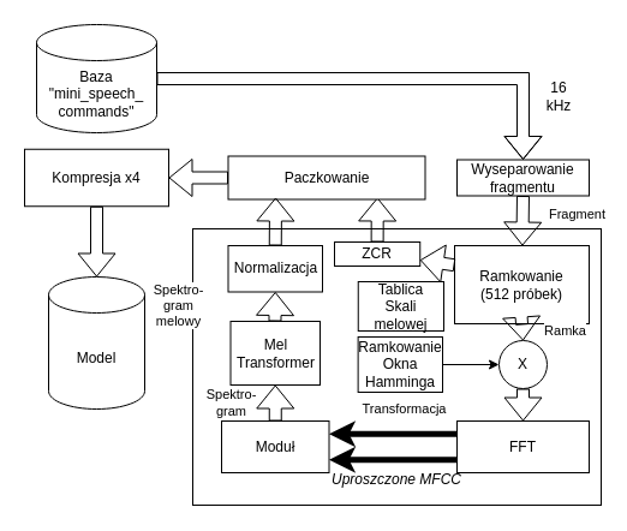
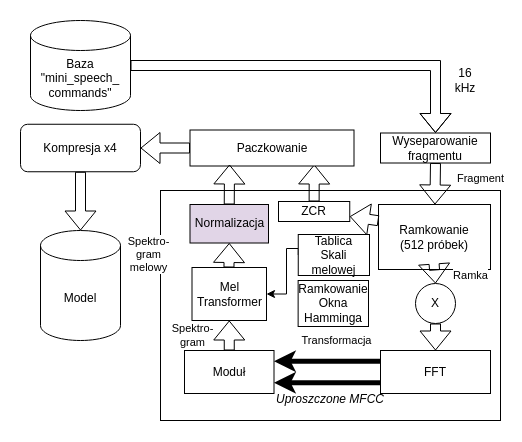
- <mxCell id="30" value="Kompresja x4" style="rounded=0;whiteSpace=wrap;html=1;" parent="1" vertex="1"><mxGeometry x="20" y="123.75" width="120" height="47.5" as="geometry" /></mxCell>
+ <mxCell id="30" value="Kompresja x4" style="whiteSpace=wrap;html=1;rounded=1;" parent="1" vertex="1"><mxGeometry x="20" y="123.75" width="120" height="47.5" as="geometry" /></mxCell>
- <mxCell id="21" value="Normalizacja" style="rounded=0;whiteSpace=wrap;html=1;" parent="1" vertex="1"><mxGeometry x="189.5" y="204" width="78.5" height="38.5" as="geometry" /></mxCell>
+ <mxCell id="21" value="Normalizacja" style="rounded=0;whiteSpace=wrap;html=1;fillColor=#e1d5e7;" parent="1" vertex="1"><mxGeometry x="189.5" y="204" width="78.5" height="38.5" as="geometry" /></mxCell>
+ <mxCell id="16" style="edgeStyle=orthogonalEdgeStyle;rounded=0;orthogonalLoop=1;jettySize=auto;html=1;exitX=0;exitY=0.5;exitDx=0;exitDy=0;entryX=1;entryY=0.5;entryDx=0;entryDy=0;" parent="1" source="17" target="18" edge="1"><mxGeometry relative="1" as="geometry"><Array as="points"><mxPoint x="286" y="248" /><mxPoint x="286" y="294" /></Array></mxGeometry></mxCell>
- <mxCell id="15" value="" style="endArrow=classic;html=1;rounded=0;entryX=0;entryY=0.5;entryDx=0;entryDy=0;exitX=1;exitY=0.5;exitDx=0;exitDy=0;" parent="1" source="14" target="25" edge="1"><mxGeometry width="50" height="50" relative="1" as="geometry"><mxPoint x="390" y="224" as="sourcePoint" /><mxPoint x="200" y="200" as="targetPoint" /></mxGeometry></mxCell>
